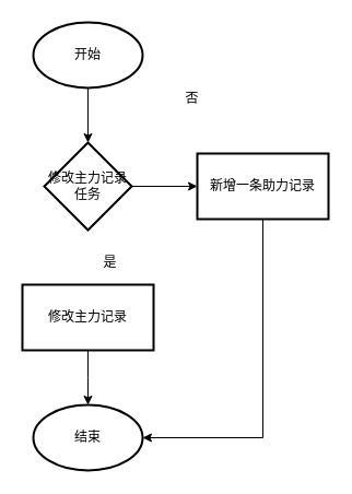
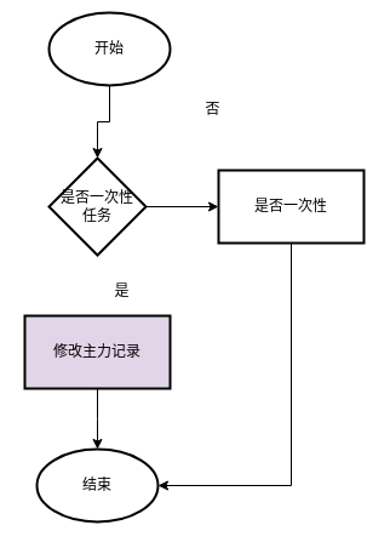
- <mxCell id="3" value="开始" style="strokeWidth=2;html=1;shape=mxgraph.flowchart.start_1;whiteSpace=wrap;" vertex="1" parent="1"><mxGeometry x="30" y="20" width="100" height="60" as="geometry" /></mxCell>
+ <mxCell id="3" value="开始" style="strokeWidth=2;html=1;shape=mxgraph.flowchart.start_1;whiteSpace=wrap;" vertex="1" parent="1"><mxGeometry x="40" y="10" width="100" height="60" as="geometry" /></mxCell>
- <mxCell id="5" value="修改主力记录&lt;br&gt;任务" style="rhombus;whiteSpace=wrap;html=1;strokeWidth=2;" vertex="1" parent="1"><mxGeometry x="40" y="130" width="80" height="80" as="geometry" /></mxCell>
+ <mxCell id="5" value="是否一次性&lt;br&gt;任务" style="rhombus;whiteSpace=wrap;html=1;strokeWidth=2;" vertex="1" parent="1"><mxGeometry x="40" y="130" width="80" height="80" as="geometry" /></mxCell>
- <mxCell id="9" value="新增一条助力记录" style="whiteSpace=wrap;html=1;strokeWidth=2;" vertex="1" parent="1"><mxGeometry x="180" y="140" width="120" height="60" as="geometry" /></mxCell>
+ <mxCell id="9" value="是否一次性" style="whiteSpace=wrap;html=1;strokeWidth=2;" vertex="1" parent="1"><mxGeometry x="180" y="140" width="120" height="60" as="geometry" /></mxCell>
- <mxCell id="7" value="修改主力记录" style="whiteSpace=wrap;html=1;strokeWidth=2;" vertex="1" parent="1"><mxGeometry x="20" y="260" width="120" height="60" as="geometry" /></mxCell>
+ <mxCell id="7" value="修改主力记录" style="whiteSpace=wrap;html=1;strokeWidth=2;fillColor=#e1d5e7;" vertex="1" parent="1"><mxGeometry x="20" y="260" width="120" height="60" as="geometry" /></mxCell>
